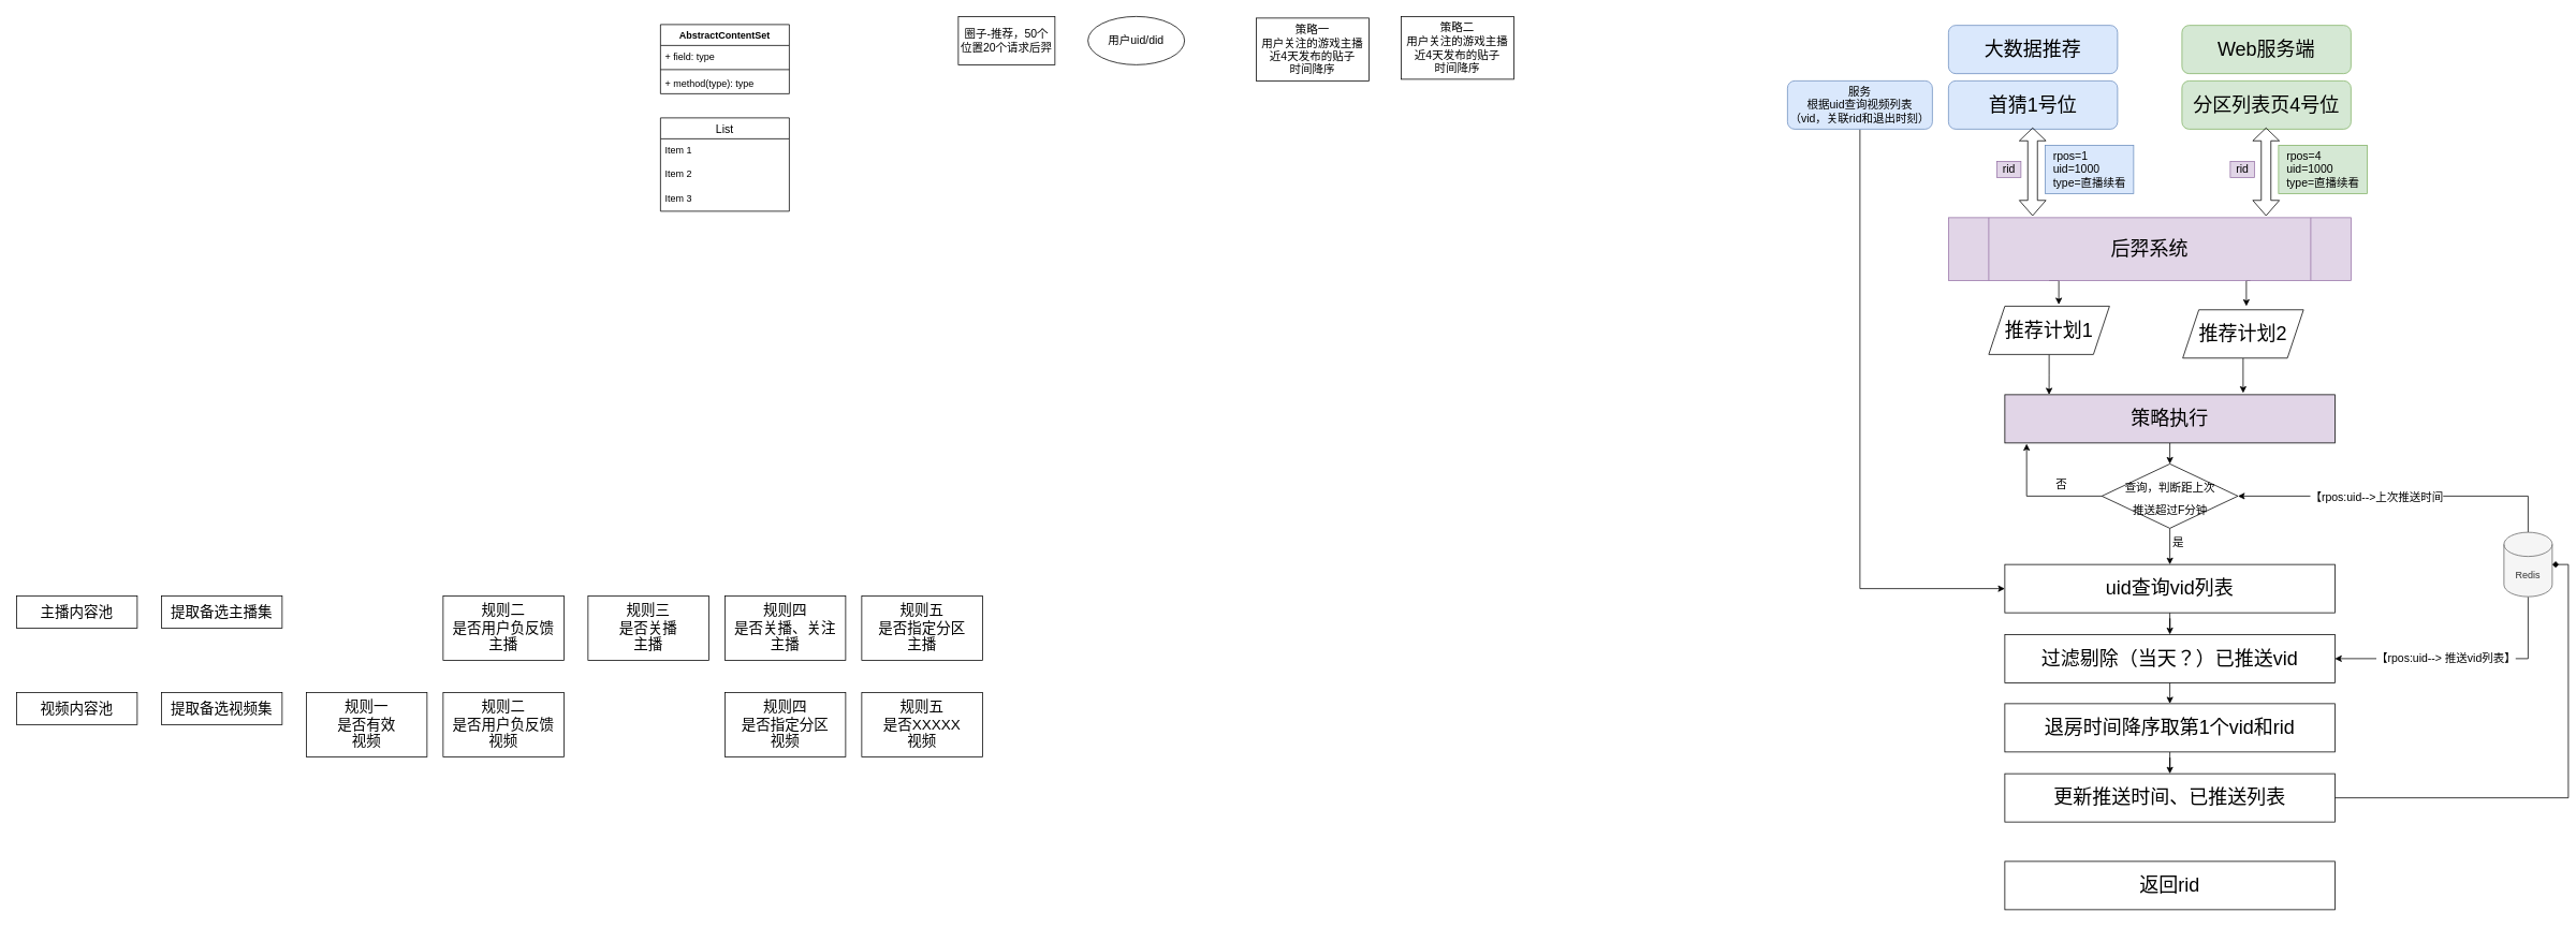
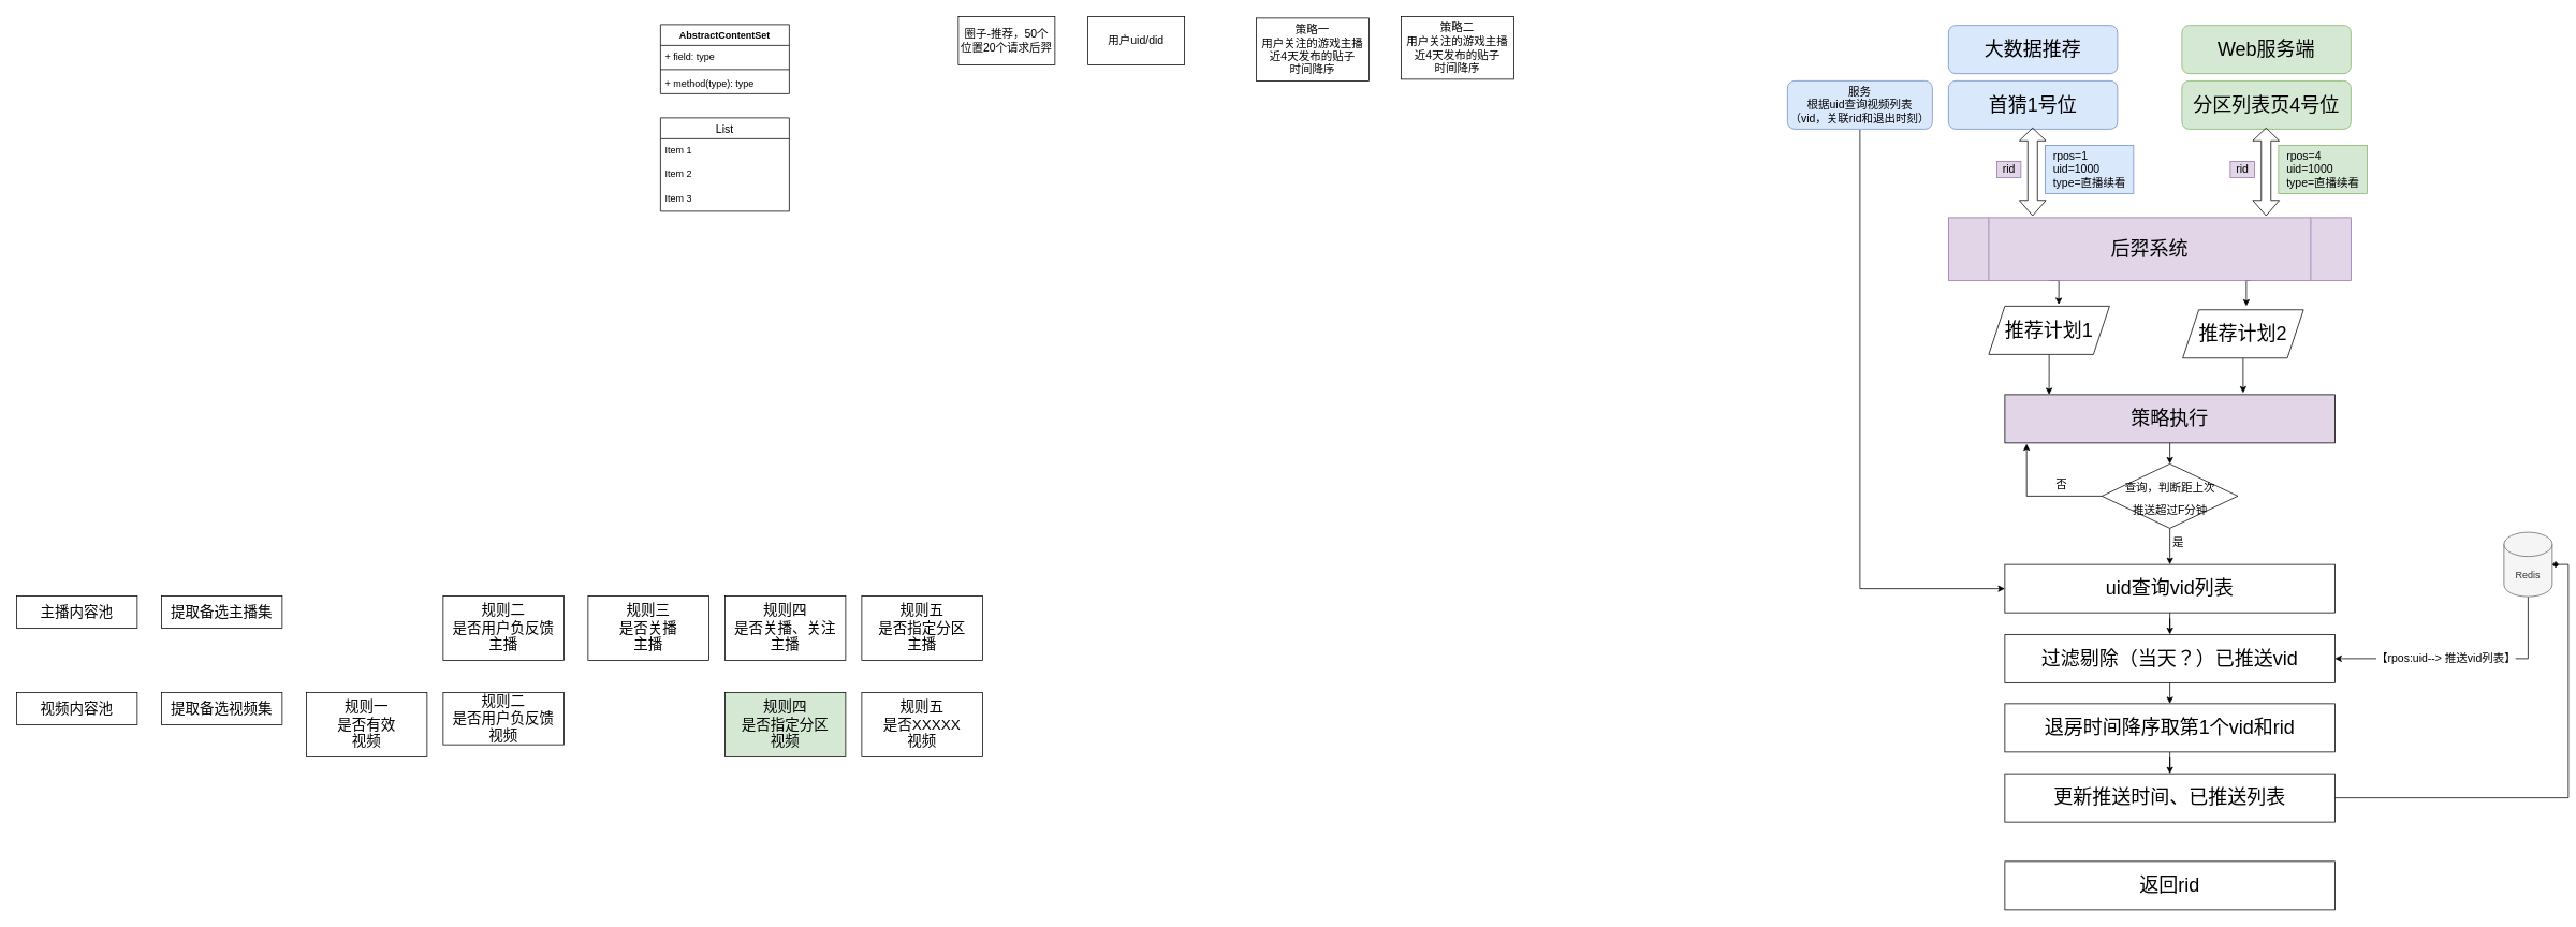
- <mxCell id="23" value="&lt;font style=&quot;font-size: 14px&quot;&gt;用户uid/did&lt;br&gt;&lt;/font&gt;" style="ellipse;whiteSpace=wrap;html=1;" parent="1" vertex="1"><mxGeometry x="1351" y="20" width="120" height="60" as="geometry" /></mxCell>
+ <mxCell id="23" value="&lt;font style=&quot;font-size: 14px&quot;&gt;用户uid/did&lt;br&gt;&lt;/font&gt;" style="rounded=0;whiteSpace=wrap;html=1;" parent="1" vertex="1"><mxGeometry x="1351" y="20" width="120" height="60" as="geometry" /></mxCell>
- <mxCell id="46" style="edgeStyle=orthogonalEdgeStyle;rounded=0;orthogonalLoop=1;jettySize=auto;html=1;exitX=0.5;exitY=0;exitDx=0;exitDy=0;exitPerimeter=0;entryX=1;entryY=0.5;entryDx=0;entryDy=0;fontSize=14;" edge="1" parent="1" source="50" target="45"><mxGeometry relative="1" as="geometry" /></mxCell>
- <mxCell id="47" value="【rpos:uid--&amp;gt;上次推送时间" style="edgeLabel;html=1;align=center;verticalAlign=middle;resizable=0;points=[];fontSize=14;" vertex="1" connectable="0" parent="46"><mxGeometry x="0.273" y="-4" relative="1" as="geometry"><mxPoint x="24" y="4" as="offset" /></mxGeometry></mxCell>
- <mxCell id="19" value="&lt;font style=&quot;font-size: 18px&quot;&gt;规则二&lt;br&gt;是否用户负反馈&lt;br&gt;视频&lt;br&gt;&lt;/font&gt;" style="rounded=0;whiteSpace=wrap;html=1;" parent="1" vertex="1"><mxGeometry x="550" y="860" width="150" height="80" as="geometry" /></mxCell>
+ <mxCell id="19" value="&lt;font style=&quot;font-size: 18px&quot;&gt;规则二&lt;br&gt;是否用户负反馈&lt;br&gt;视频&lt;br&gt;&lt;/font&gt;" style="rounded=0;whiteSpace=wrap;html=1;" parent="1" vertex="1"><mxGeometry x="550" y="860" width="150" height="65" as="geometry" /></mxCell>
- <mxCell id="20" value="&lt;font style=&quot;font-size: 18px&quot;&gt;规则四&lt;br&gt;是否指定分区&lt;br&gt;视频&lt;br&gt;&lt;/font&gt;" style="rounded=0;whiteSpace=wrap;html=1;" parent="1" vertex="1"><mxGeometry x="900" y="860" width="150" height="80" as="geometry" /></mxCell>
+ <mxCell id="20" value="&lt;font style=&quot;font-size: 18px&quot;&gt;规则四&lt;br&gt;是否指定分区&lt;br&gt;视频&lt;br&gt;&lt;/font&gt;" style="rounded=0;whiteSpace=wrap;html=1;fillColor=#d5e8d4;" parent="1" vertex="1"><mxGeometry x="900" y="860" width="150" height="80" as="geometry" /></mxCell>
